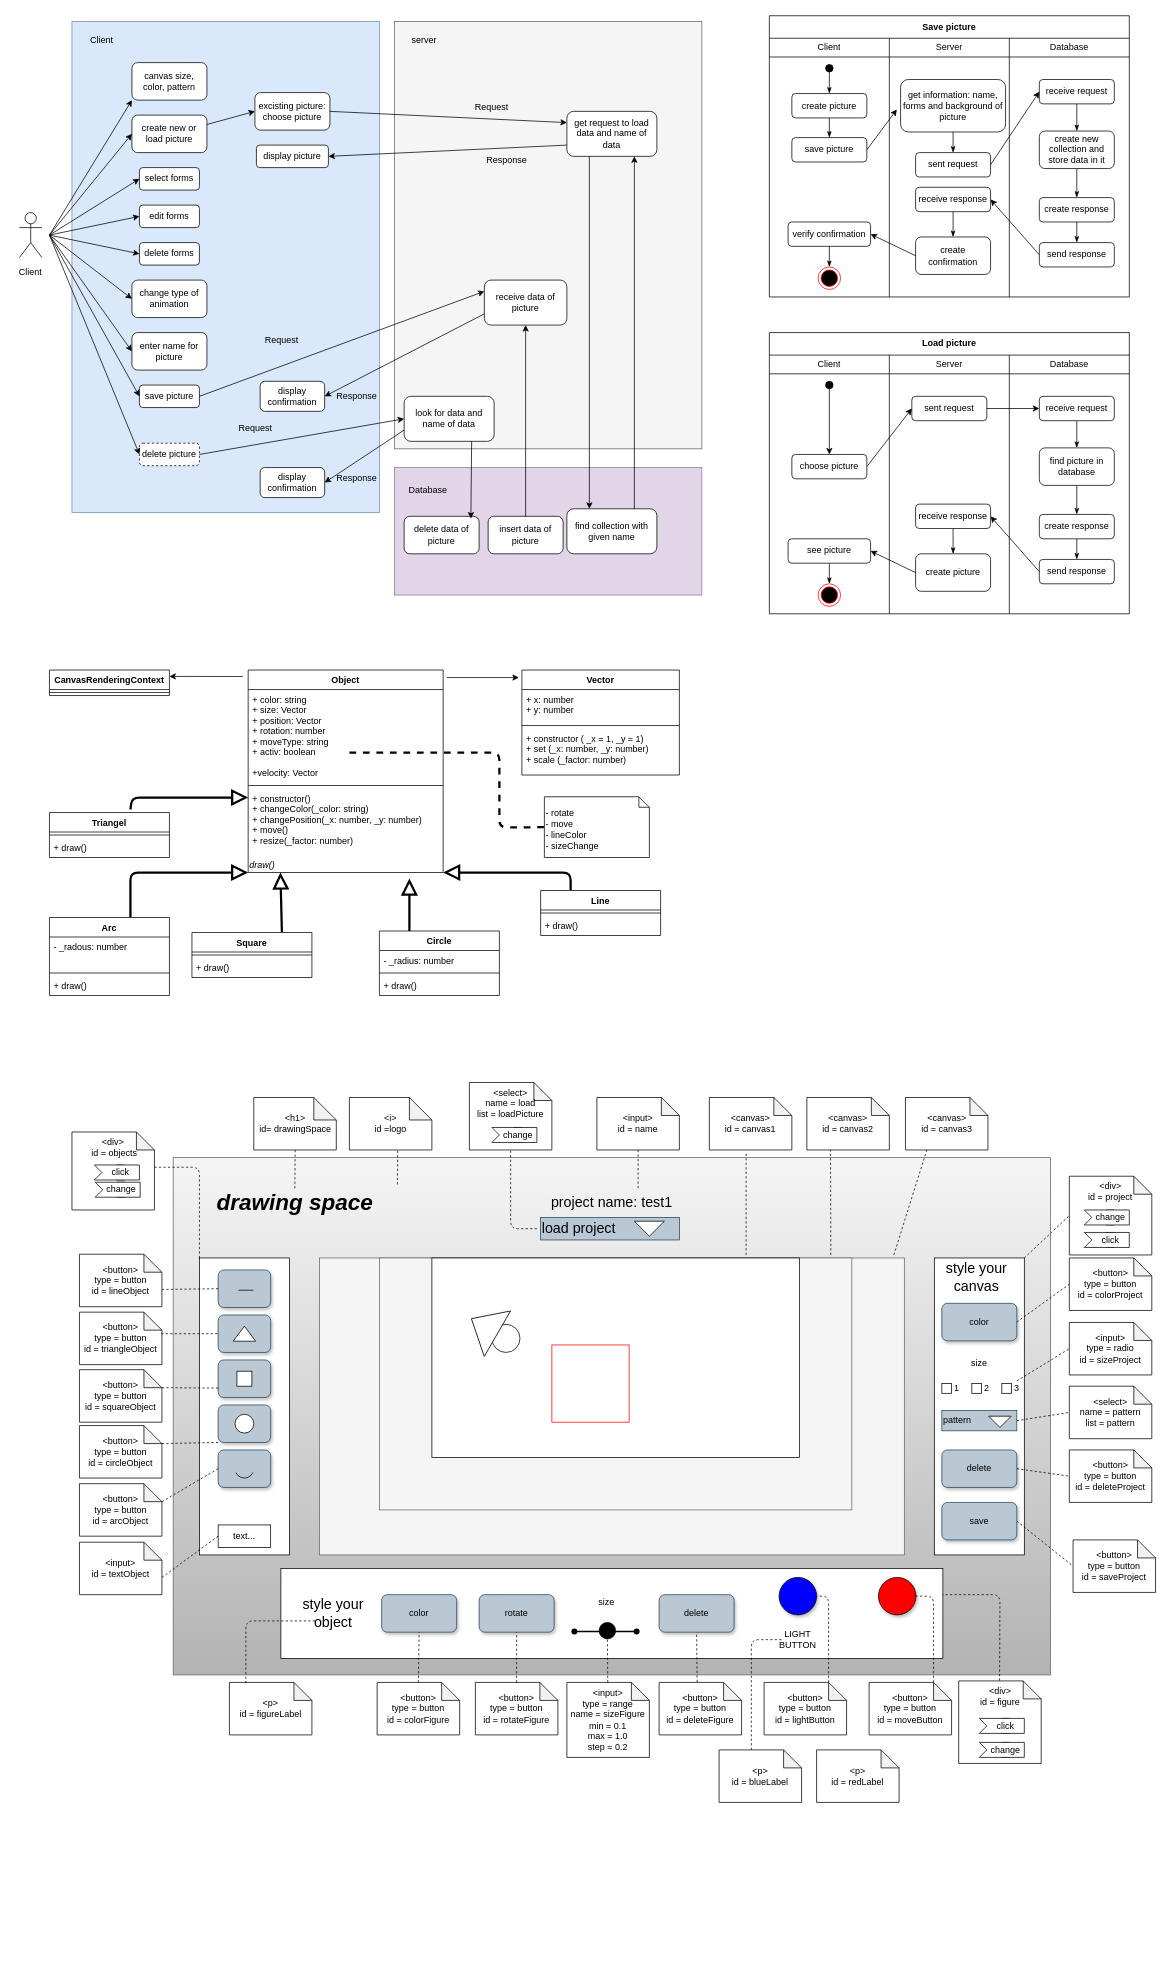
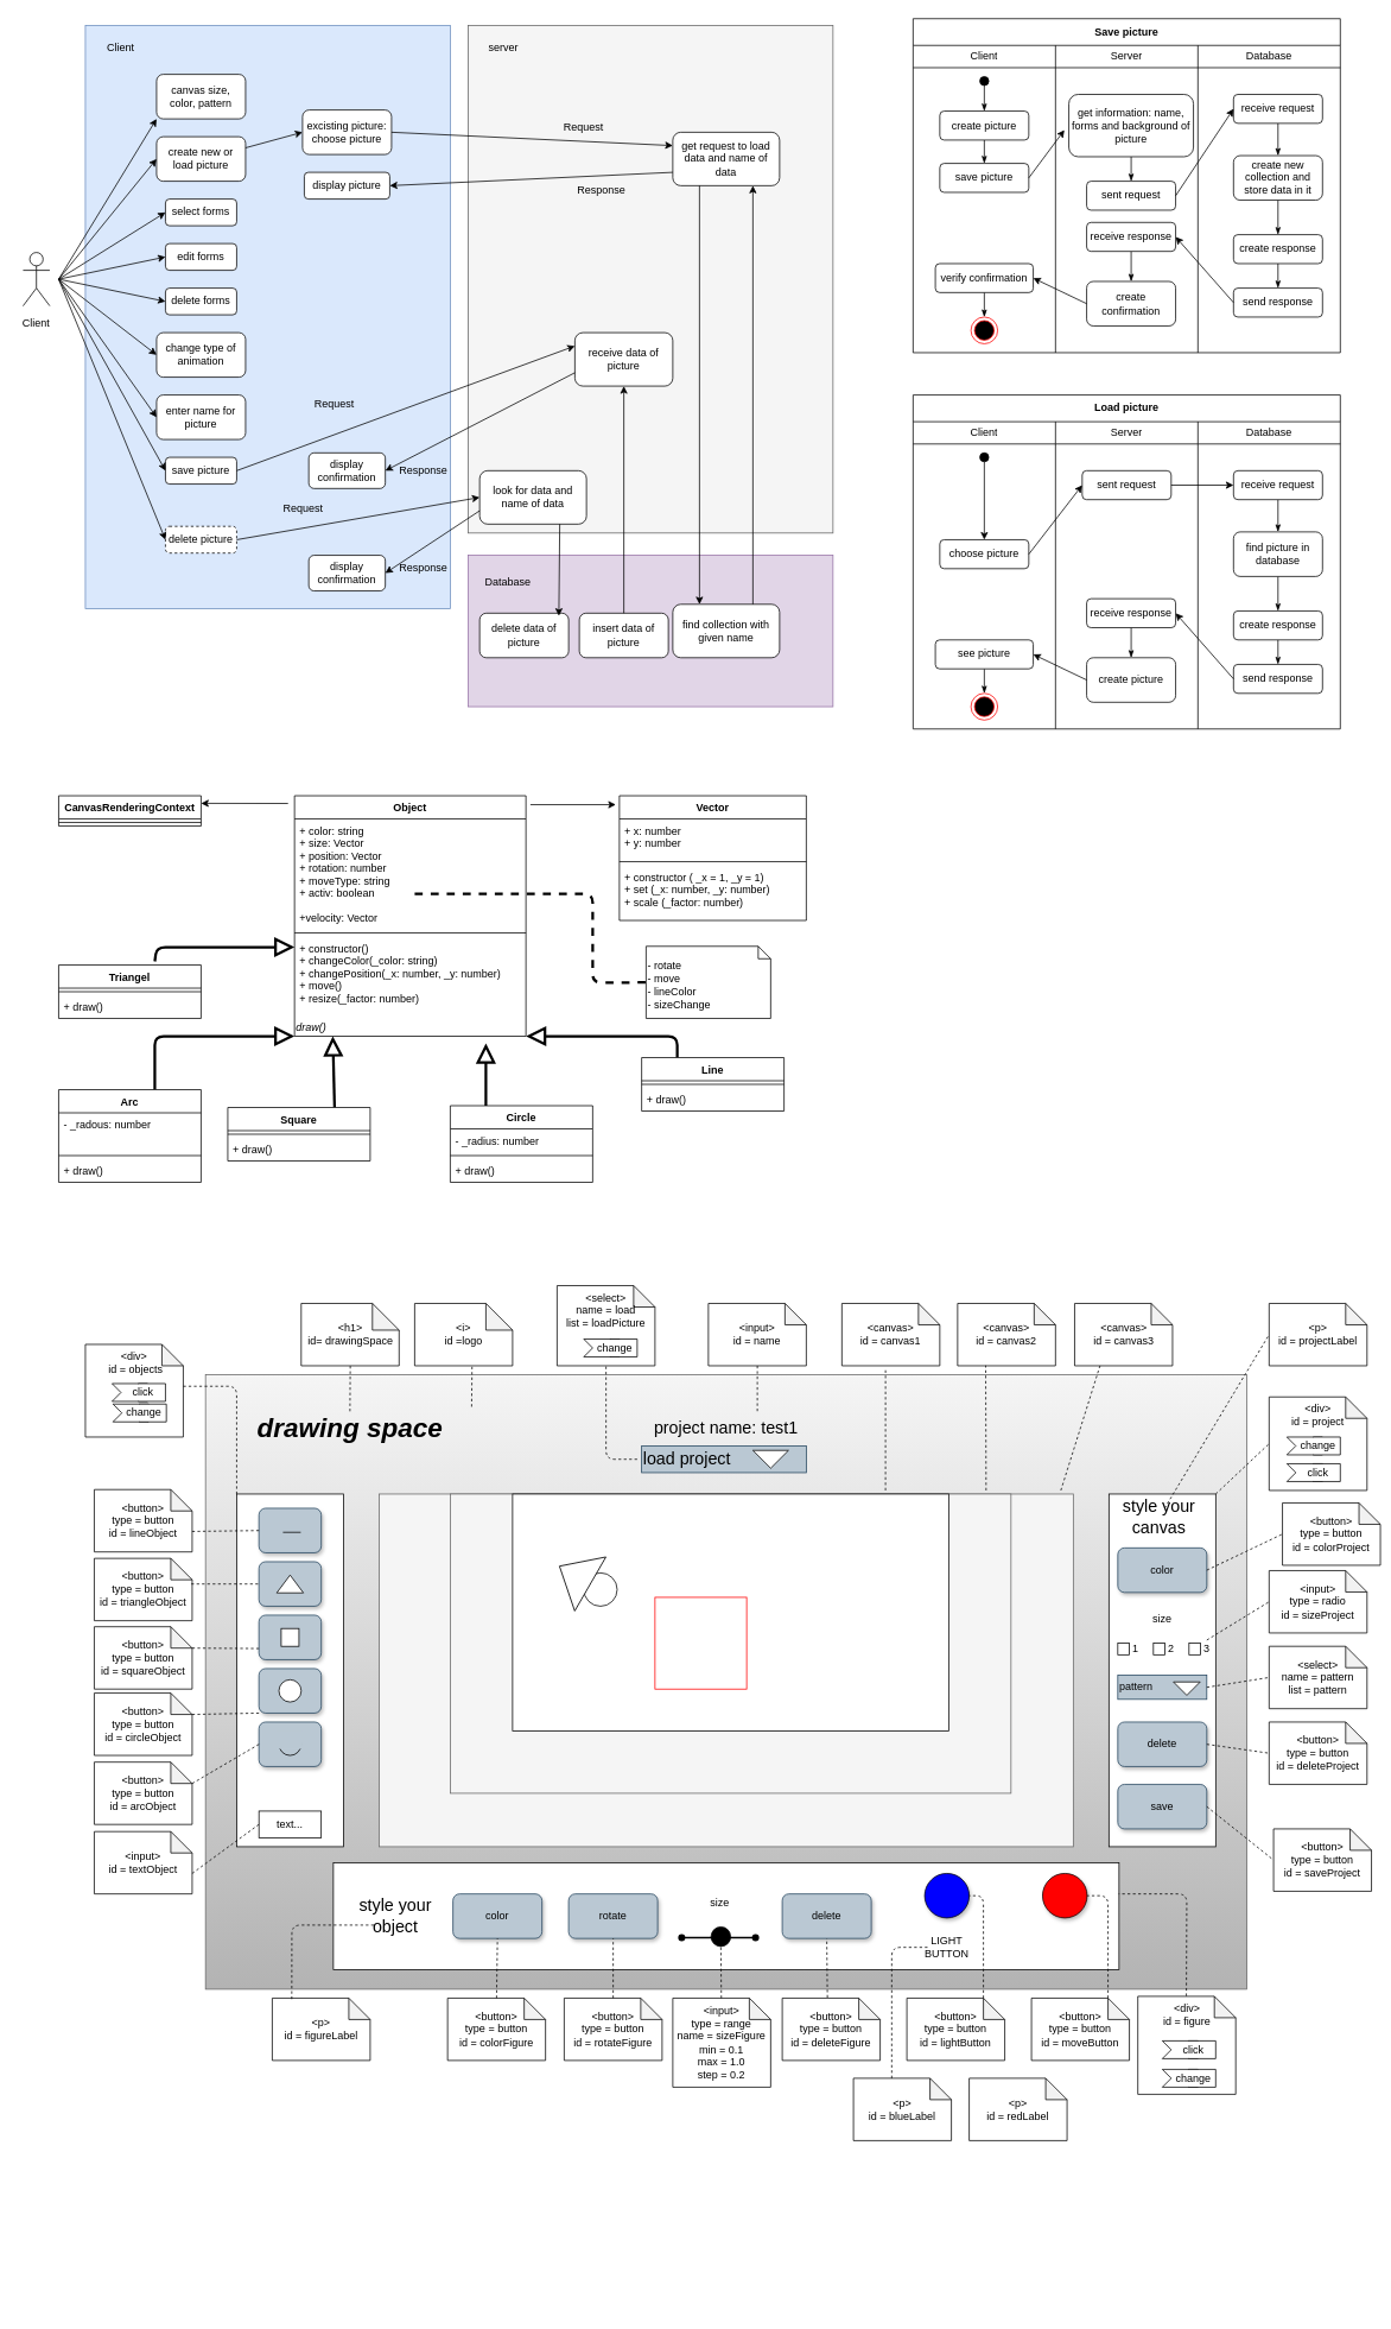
+ <mxCell id="203" value="&lt;div&gt;&amp;lt;p&amp;gt;&lt;/div&gt;&lt;div&gt;id = projectLabel&lt;br&gt;&lt;/div&gt;" style="shape=note;whiteSpace=wrap;html=1;backgroundOutline=1;darkOpacity=0.05;fillColor=#FFFFFF;size=24;" parent="1" vertex="1"><mxGeometry x="1425" y="1463" width="110" height="70" as="geometry" /></mxCell>
+ <mxCell id="204" value="" style="endArrow=none;dashed=1;html=1;fontSize=19;entryX=0;entryY=0.5;entryDx=0;entryDy=0;entryPerimeter=0;" parent="1" source="177" target="203" edge="1"><mxGeometry width="50" height="50" relative="1" as="geometry"><mxPoint x="1305" y="1623" as="sourcePoint" /><mxPoint x="1545" y="1543" as="targetPoint" /></mxGeometry></mxCell>
- <mxCell id="206" value="&lt;div&gt;&amp;lt;button&amp;gt;&lt;/div&gt;&lt;div&gt;type = button&lt;/div&gt;&lt;div&gt;id = colorProject&lt;br&gt;&lt;/div&gt;" style="shape=note;whiteSpace=wrap;html=1;backgroundOutline=1;darkOpacity=0.05;fillColor=#FFFFFF;size=24;" parent="1" vertex="1"><mxGeometry x="1425" y="1677" width="110" height="70" as="geometry" /></mxCell>
+ <mxCell id="206" value="&lt;div&gt;&amp;lt;button&amp;gt;&lt;/div&gt;&lt;div&gt;type = button&lt;/div&gt;&lt;div&gt;id = colorProject&lt;br&gt;&lt;/div&gt;" style="shape=note;whiteSpace=wrap;html=1;backgroundOutline=1;darkOpacity=0.05;fillColor=#FFFFFF;size=24;" parent="1" vertex="1"><mxGeometry x="1440" y="1687" width="110" height="70" as="geometry" /></mxCell>
